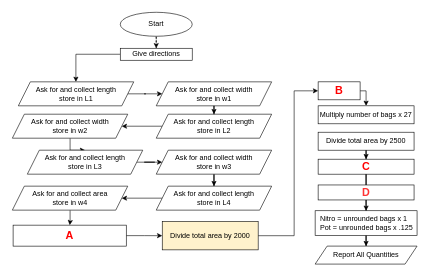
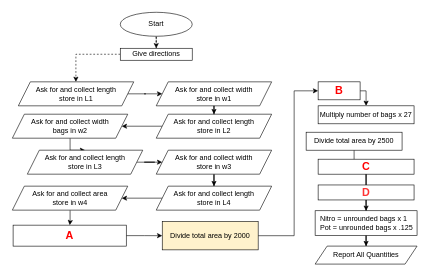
- <mxCell id="6" value="" style="edgeStyle=orthogonalEdgeStyle;rounded=0;orthogonalLoop=1;jettySize=auto;html=1;" edge="1" parent="1" source="7" target="5"><mxGeometry relative="1" as="geometry"><Array as="points"><mxPoint x="126" y="90" /></Array></mxGeometry></mxCell>
+ <mxCell id="6" value="" style="edgeStyle=orthogonalEdgeStyle;rounded=0;orthogonalLoop=1;jettySize=auto;html=1;dashed=1;" edge="1" parent="1" source="7" target="5"><mxGeometry relative="1" as="geometry"><Array as="points"><mxPoint x="126" y="90" /></Array></mxGeometry></mxCell>
- <mxCell id="13" value="Ask for and collect width&lt;br&gt;store in w2" style="shape=parallelogram;perimeter=parallelogramPerimeter;whiteSpace=wrap;html=1;fixedSize=1;" vertex="1" parent="1"><mxGeometry x="20" y="190" width="192.5" height="40" as="geometry" /></mxCell>
+ <mxCell id="13" value="Ask for and collect width&lt;br&gt;bags in w2" style="shape=parallelogram;perimeter=parallelogramPerimeter;whiteSpace=wrap;html=1;fixedSize=1;" vertex="1" parent="1"><mxGeometry x="20" y="190" width="192.5" height="40" as="geometry" /></mxCell>
- <mxCell id="30" value="Divide total area by 2500" style="whiteSpace=wrap;html=1;" vertex="1" parent="1"><mxGeometry x="530" y="220" width="160" height="30" as="geometry" /></mxCell>
+ <mxCell id="30" value="Divide total area by 2500" style="whiteSpace=wrap;html=1;" vertex="1" parent="1"><mxGeometry x="510" y="220" width="160" height="30" as="geometry" /></mxCell>
